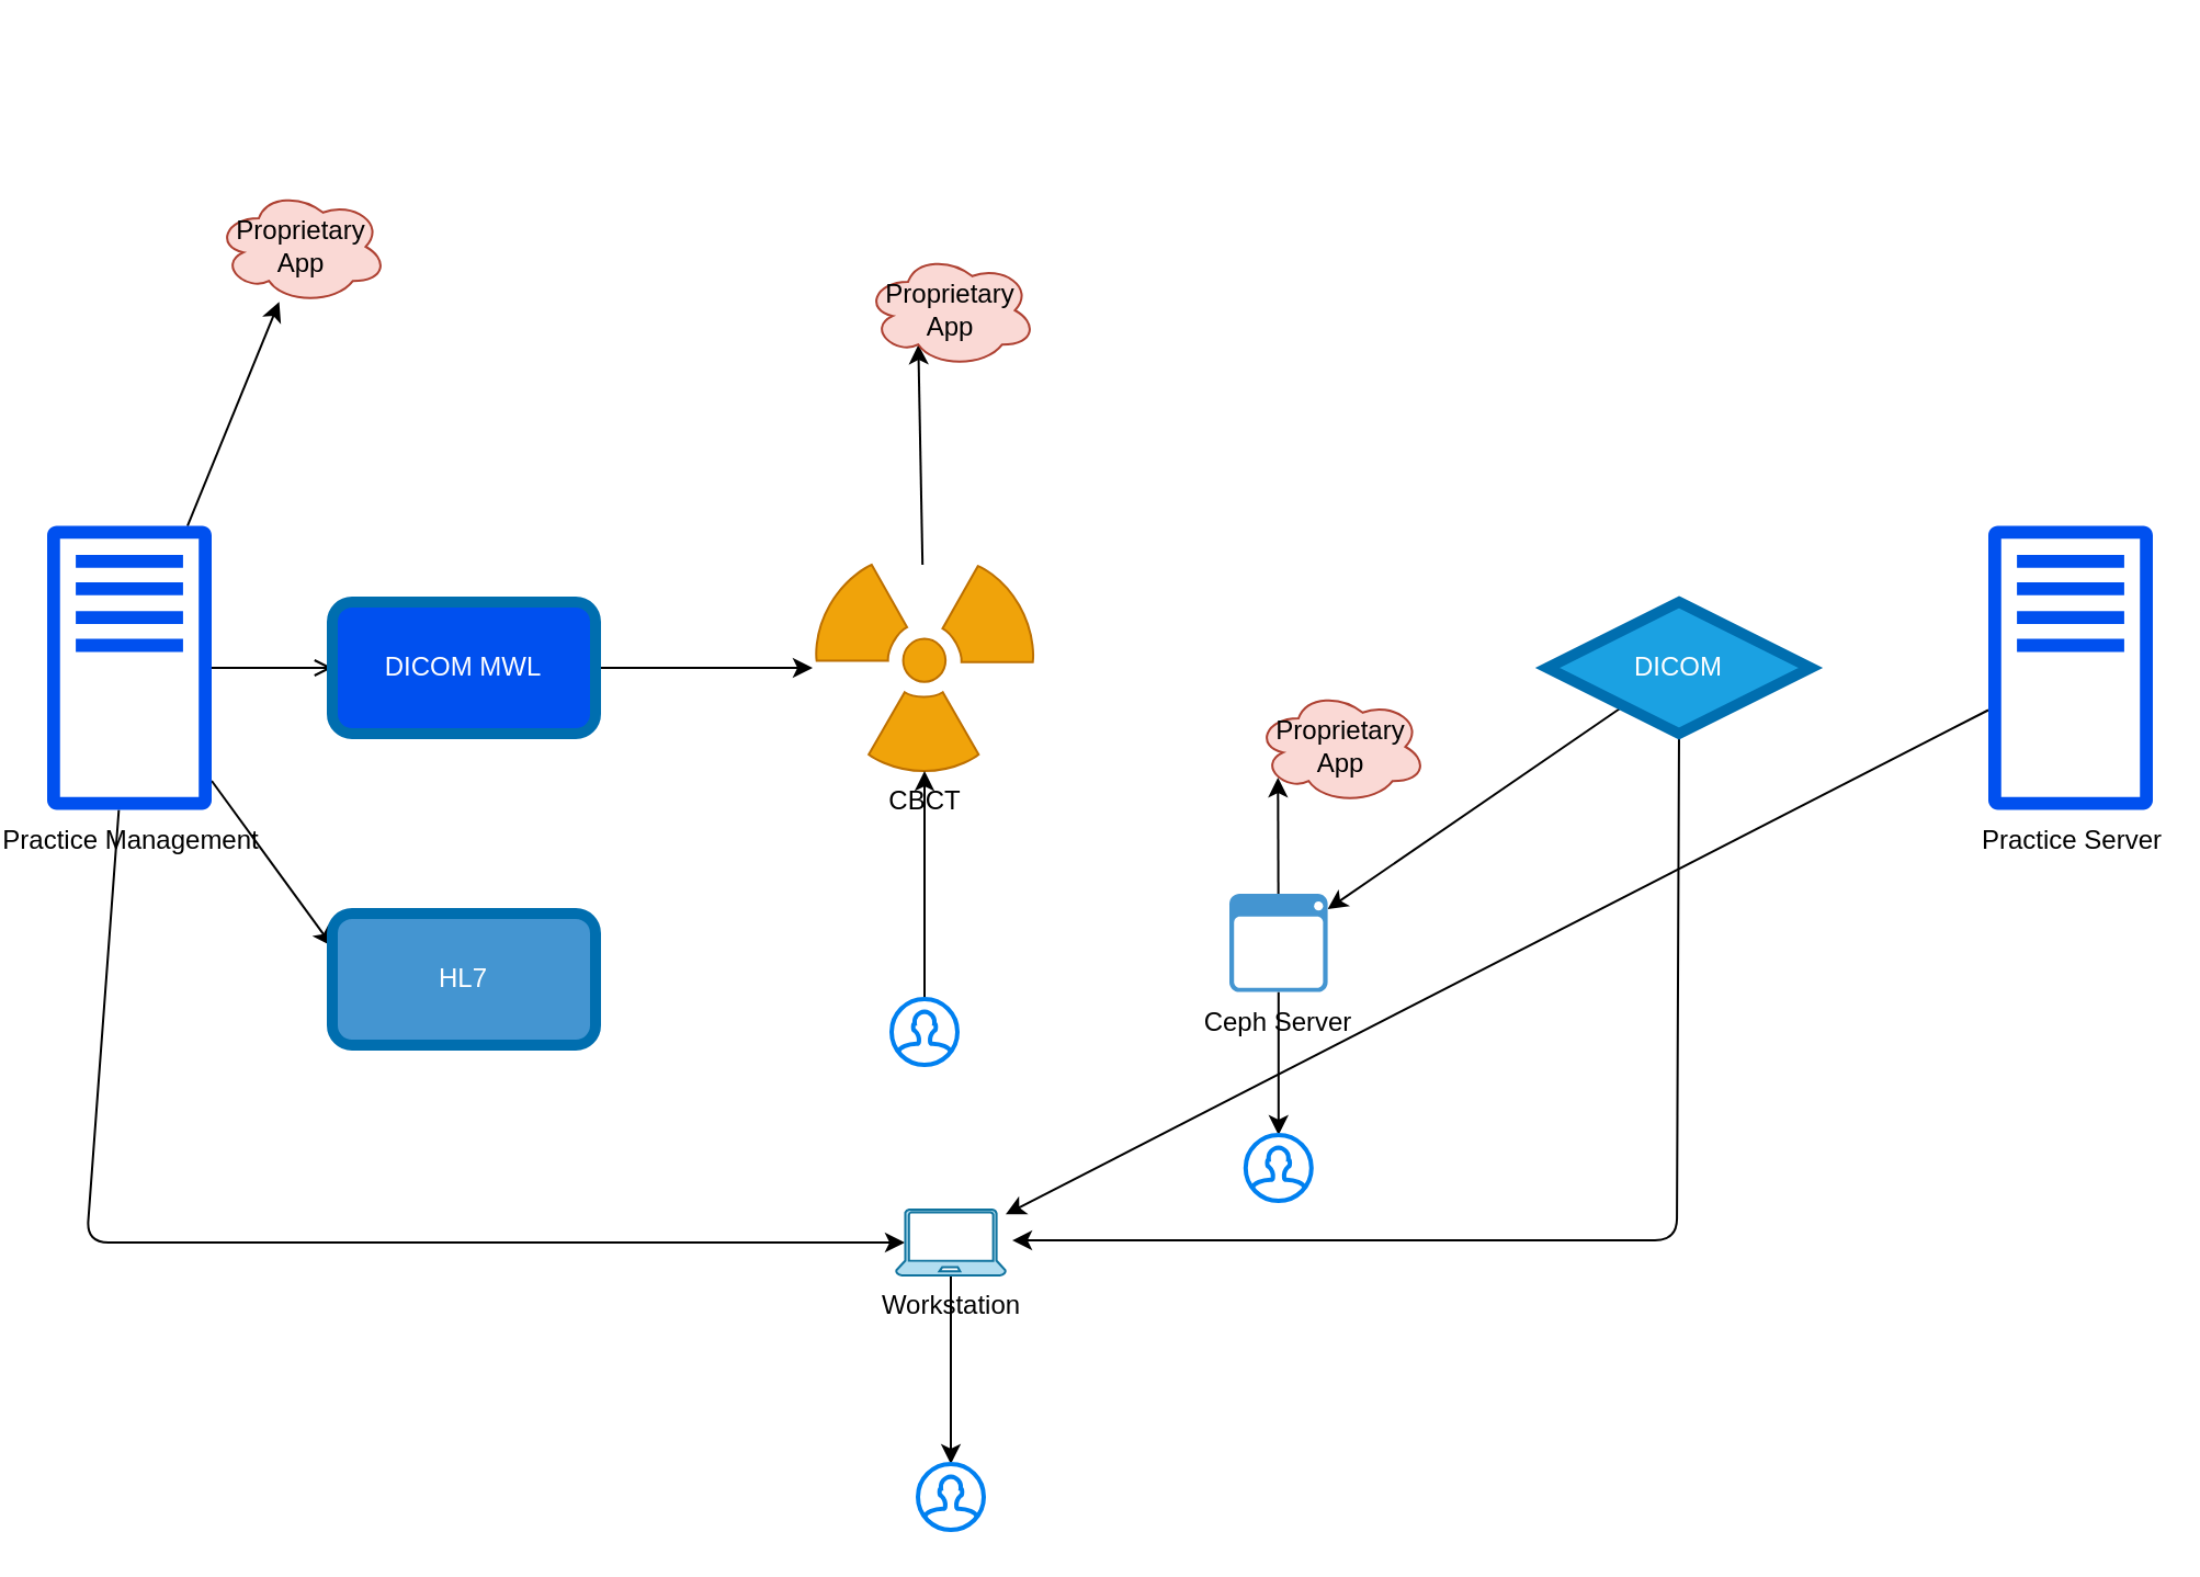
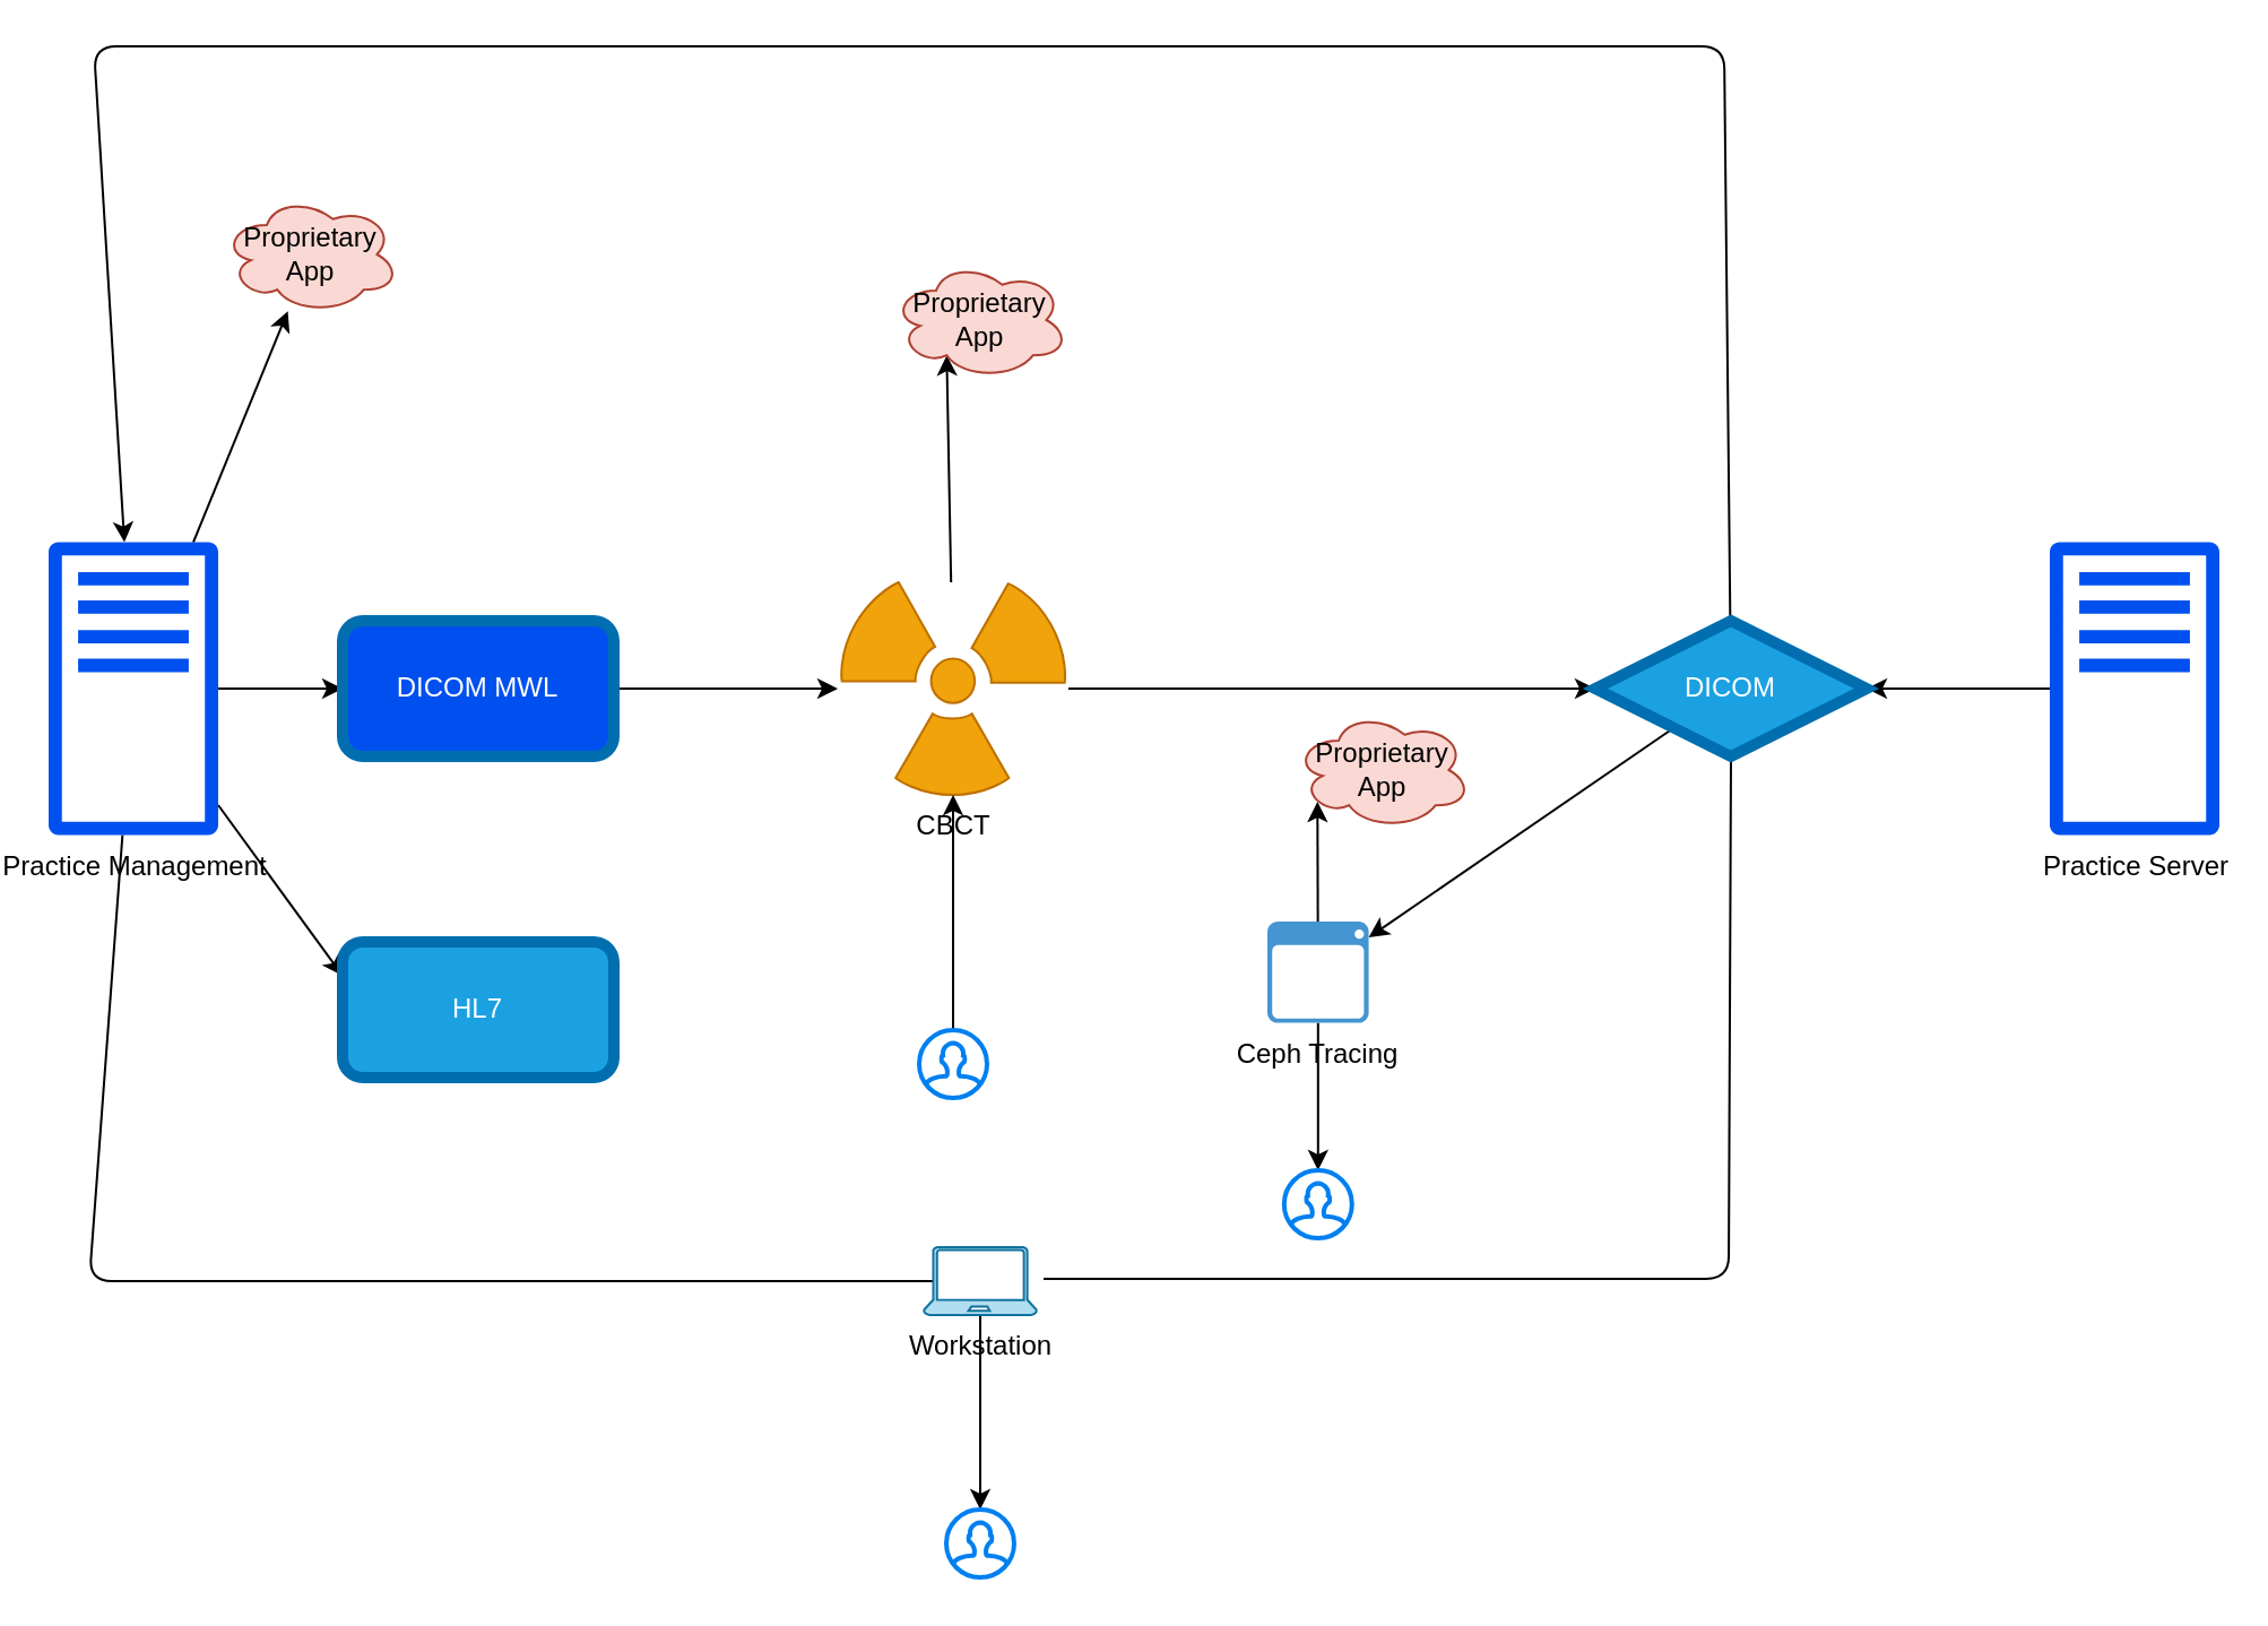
+ <mxCell id="2" style="edgeStyle=none;html=1;strokeColor=#000000;fontColor=#000000;" parent="1" source="30" target="14" edge="1"><mxGeometry relative="1" as="geometry"><Array as="points"><mxPoint x="761" y="20" /><mxPoint x="430" y="20" /><mxPoint x="40" y="20" /></Array></mxGeometry></mxCell>
- <mxCell id="10" style="edgeStyle=none;html=1;entryX=0;entryY=0.5;entryDx=0;entryDy=0;strokeColor=#000000;fontColor=#000000;endArrow=open;" parent="1" source="14" target="16" edge="1"><mxGeometry relative="1" as="geometry" /></mxCell>
+ <mxCell id="10" style="edgeStyle=none;html=1;entryX=0;entryY=0.5;entryDx=0;entryDy=0;strokeColor=#000000;fontColor=#000000;" parent="1" source="14" target="16" edge="1"><mxGeometry relative="1" as="geometry" /></mxCell>
+ <mxCell id="7" style="edgeStyle=none;html=1;strokeColor=#000000;fontColor=#000000;" parent="1" source="9" target="30" edge="1"><mxGeometry relative="1" as="geometry" /></mxCell>
- <mxCell id="5" style="edgeStyle=none;html=1;strokeColor=#000000;fontColor=#000000;" parent="1" source="6" target="18" edge="1"><mxGeometry relative="1" as="geometry" /></mxCell>
+ <mxCell id="5" style="edgeStyle=none;html=1;entryX=1;entryY=0.5;entryDx=0;entryDy=0;strokeColor=#000000;fontColor=#000000;" parent="1" source="6" target="30" edge="1"><mxGeometry relative="1" as="geometry" /></mxCell>
- <mxCell id="22" value="HL7" style="rounded=1;whiteSpace=wrap;html=1;fontColor=#ffffff;fillColor=#4495d1;strokeColor=#006EAF;strokeWidth=5;" parent="1" vertex="1"><mxGeometry x="150" y="416" width="120" height="60" as="geometry" /></mxCell>
+ <mxCell id="22" value="HL7" style="rounded=1;whiteSpace=wrap;html=1;fontColor=#ffffff;fillColor=#1ba1e2;strokeColor=#006EAF;strokeWidth=5;" parent="1" vertex="1"><mxGeometry x="150" y="416" width="120" height="60" as="geometry" /></mxCell>
- <mxCell id="27" value="Ceph Server" style="shadow=0;dashed=0;html=1;strokeColor=none;fillColor=#4495D1;labelPosition=center;verticalLabelPosition=bottom;verticalAlign=top;align=center;outlineConnect=0;shape=mxgraph.veeam.interface;fontColor=#000000;" parent="1" vertex="1"><mxGeometry x="559" y="407" width="44.8" height="44.8" as="geometry" /></mxCell>
+ <mxCell id="27" value="Ceph Tracing" style="shadow=0;dashed=0;html=1;strokeColor=none;fillColor=#4495D1;labelPosition=center;verticalLabelPosition=bottom;verticalAlign=top;align=center;outlineConnect=0;shape=mxgraph.veeam.interface;fontColor=#000000;" parent="1" vertex="1"><mxGeometry x="559" y="407" width="44.8" height="44.8" as="geometry" /></mxCell>
- <mxCell id="3" style="edgeStyle=none;html=1;entryX=1.06;entryY=0.467;entryDx=0;entryDy=0;entryPerimeter=0;strokeColor=#000000;fontColor=#000000;exitX=0.5;exitY=1;exitDx=0;exitDy=0;" parent="1" source="30" target="18" edge="1"><mxGeometry relative="1" as="geometry"><Array as="points"><mxPoint x="763" y="565" /></Array></mxGeometry></mxCell>
+ <mxCell id="3" style="edgeStyle=none;html=1;entryX=1.06;entryY=0.467;entryDx=0;entryDy=0;entryPerimeter=0;strokeColor=#000000;fontColor=#000000;exitX=0.5;exitY=1;exitDx=0;exitDy=0;endArrow=none;" parent="1" source="30" target="18" edge="1"><mxGeometry relative="1" as="geometry"><Array as="points"><mxPoint x="763" y="565" /></Array></mxGeometry></mxCell>
- <mxCell id="11" style="edgeStyle=none;html=1;entryX=0.08;entryY=0.5;entryDx=0;entryDy=0;entryPerimeter=0;strokeColor=#000000;fontColor=#000000;" parent="1" source="14" target="18" edge="1"><mxGeometry relative="1" as="geometry"><Array as="points"><mxPoint x="38" y="566" /></Array></mxGeometry></mxCell>
+ <mxCell id="11" style="edgeStyle=none;html=1;entryX=0.08;entryY=0.5;entryDx=0;entryDy=0;entryPerimeter=0;strokeColor=#000000;fontColor=#000000;endArrow=none;" parent="1" source="14" target="18" edge="1"><mxGeometry relative="1" as="geometry"><Array as="points"><mxPoint x="38" y="566" /></Array></mxGeometry></mxCell>
